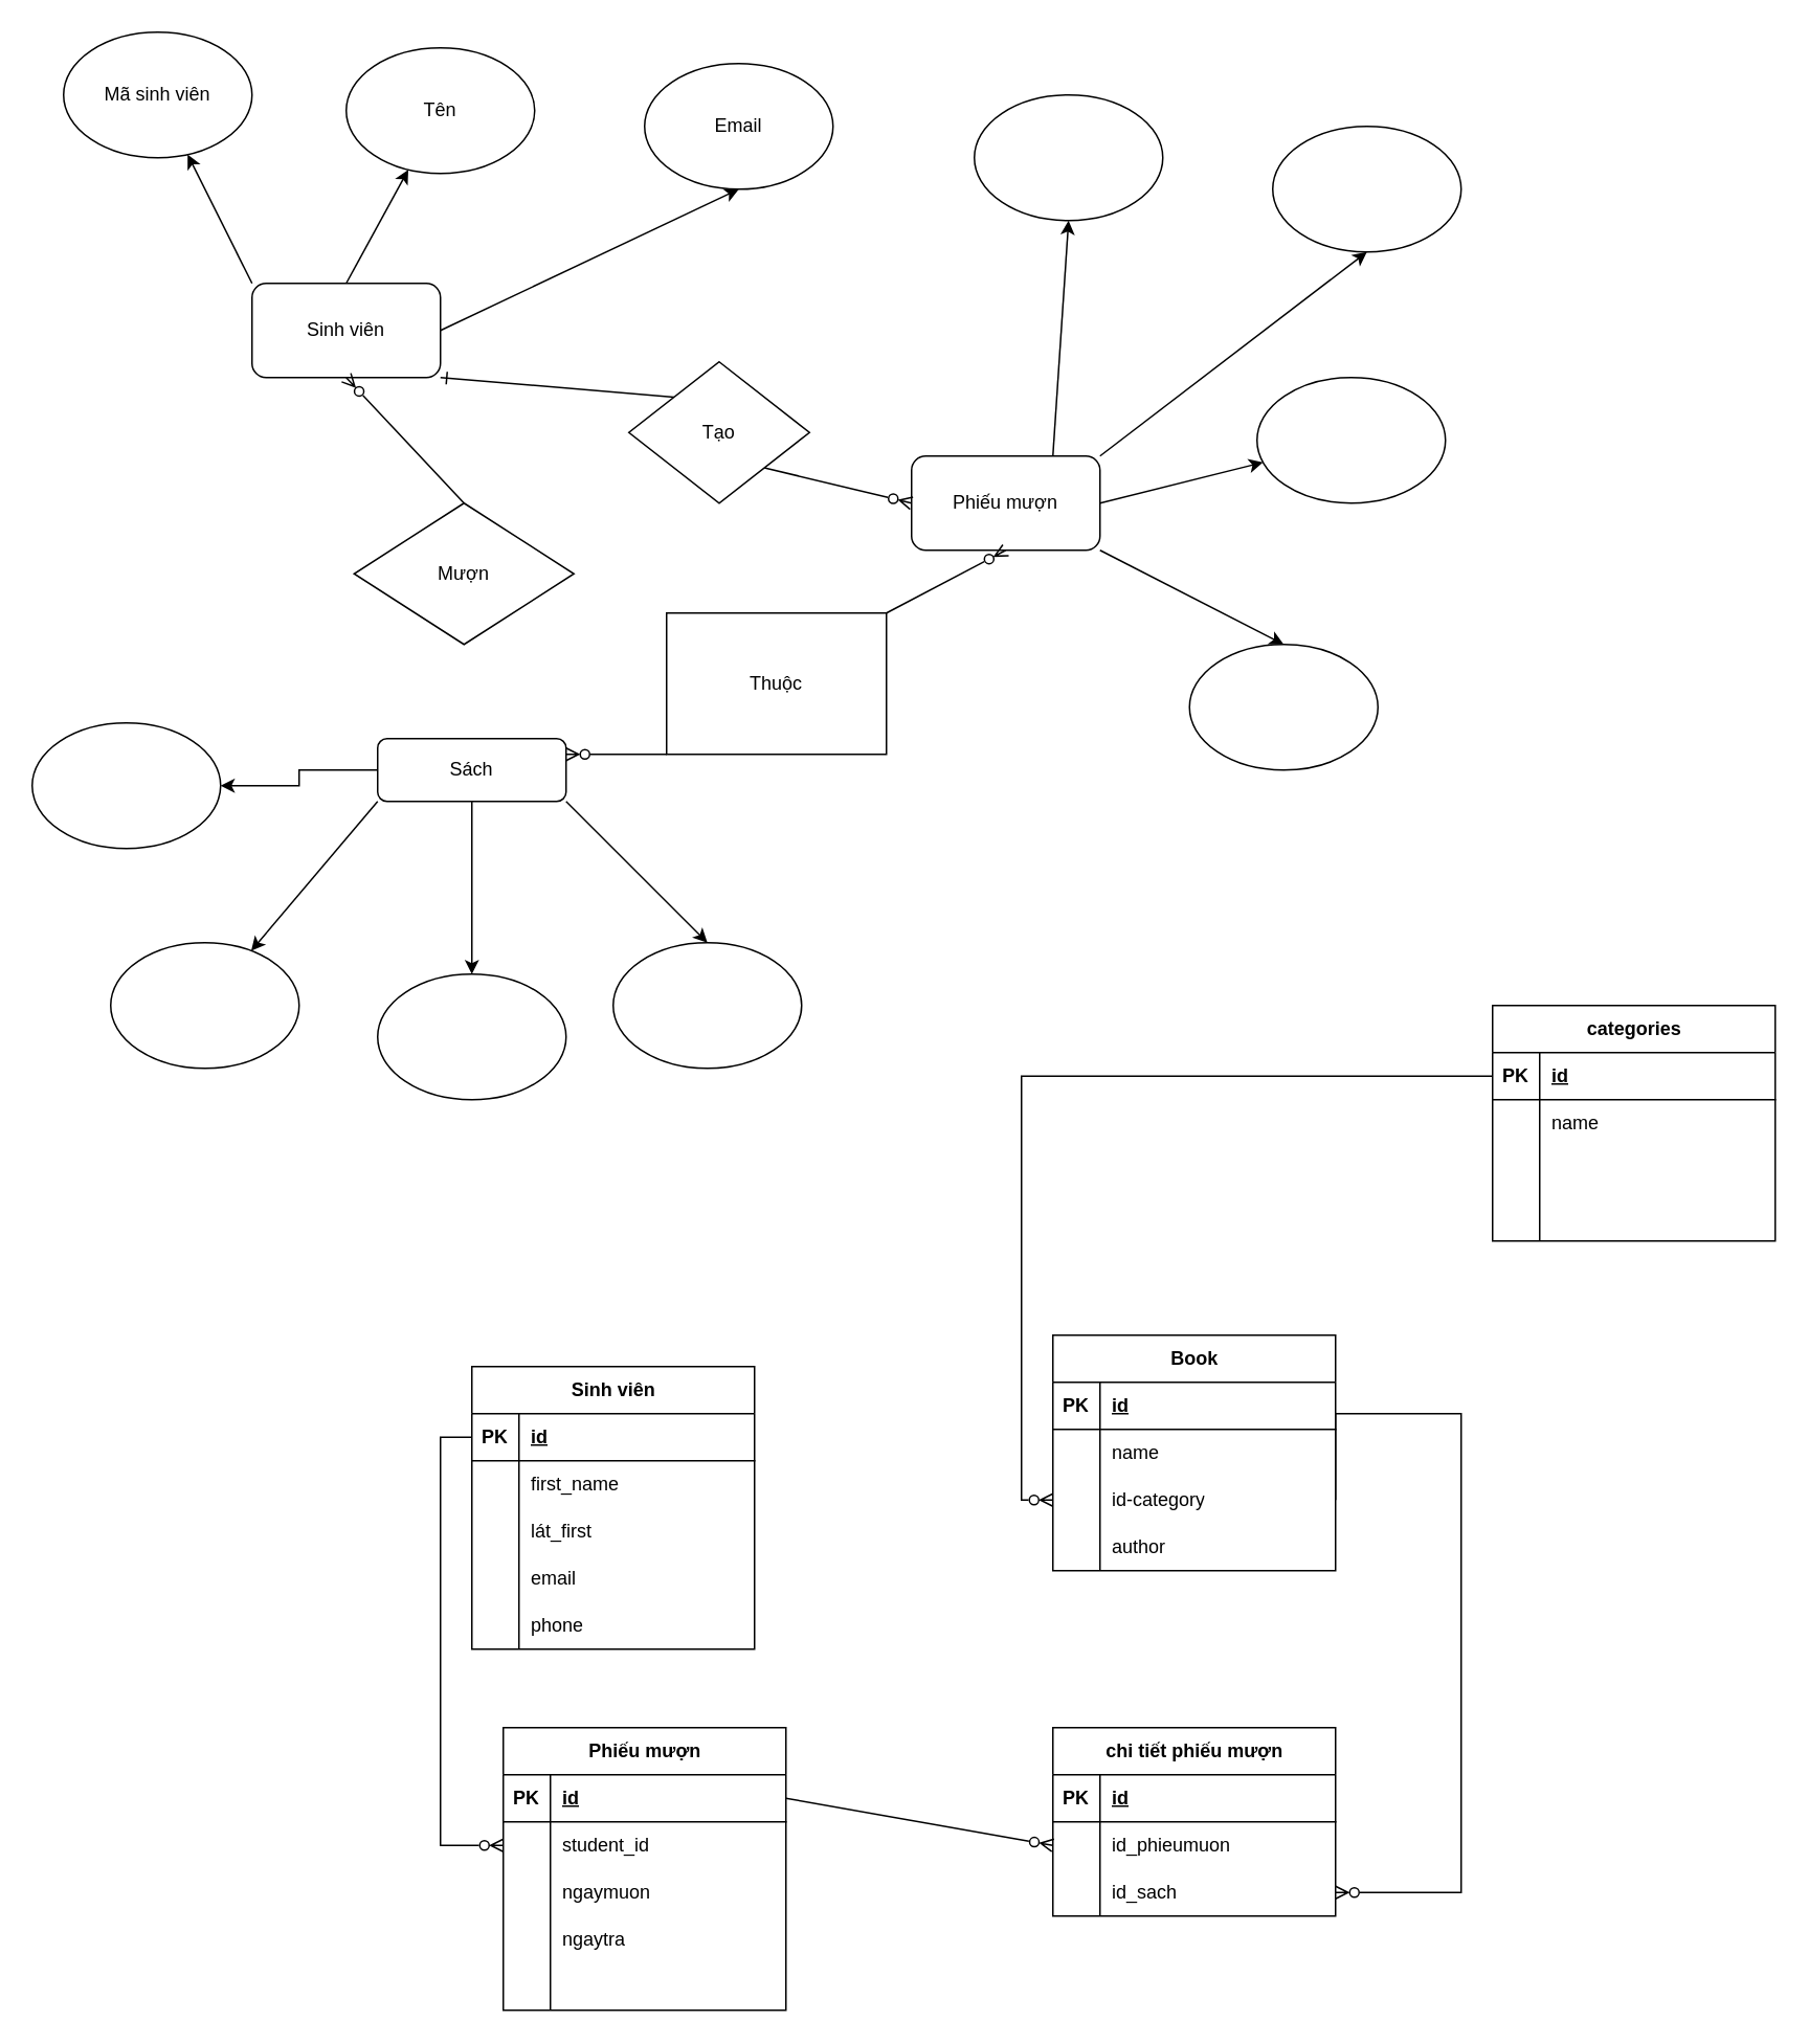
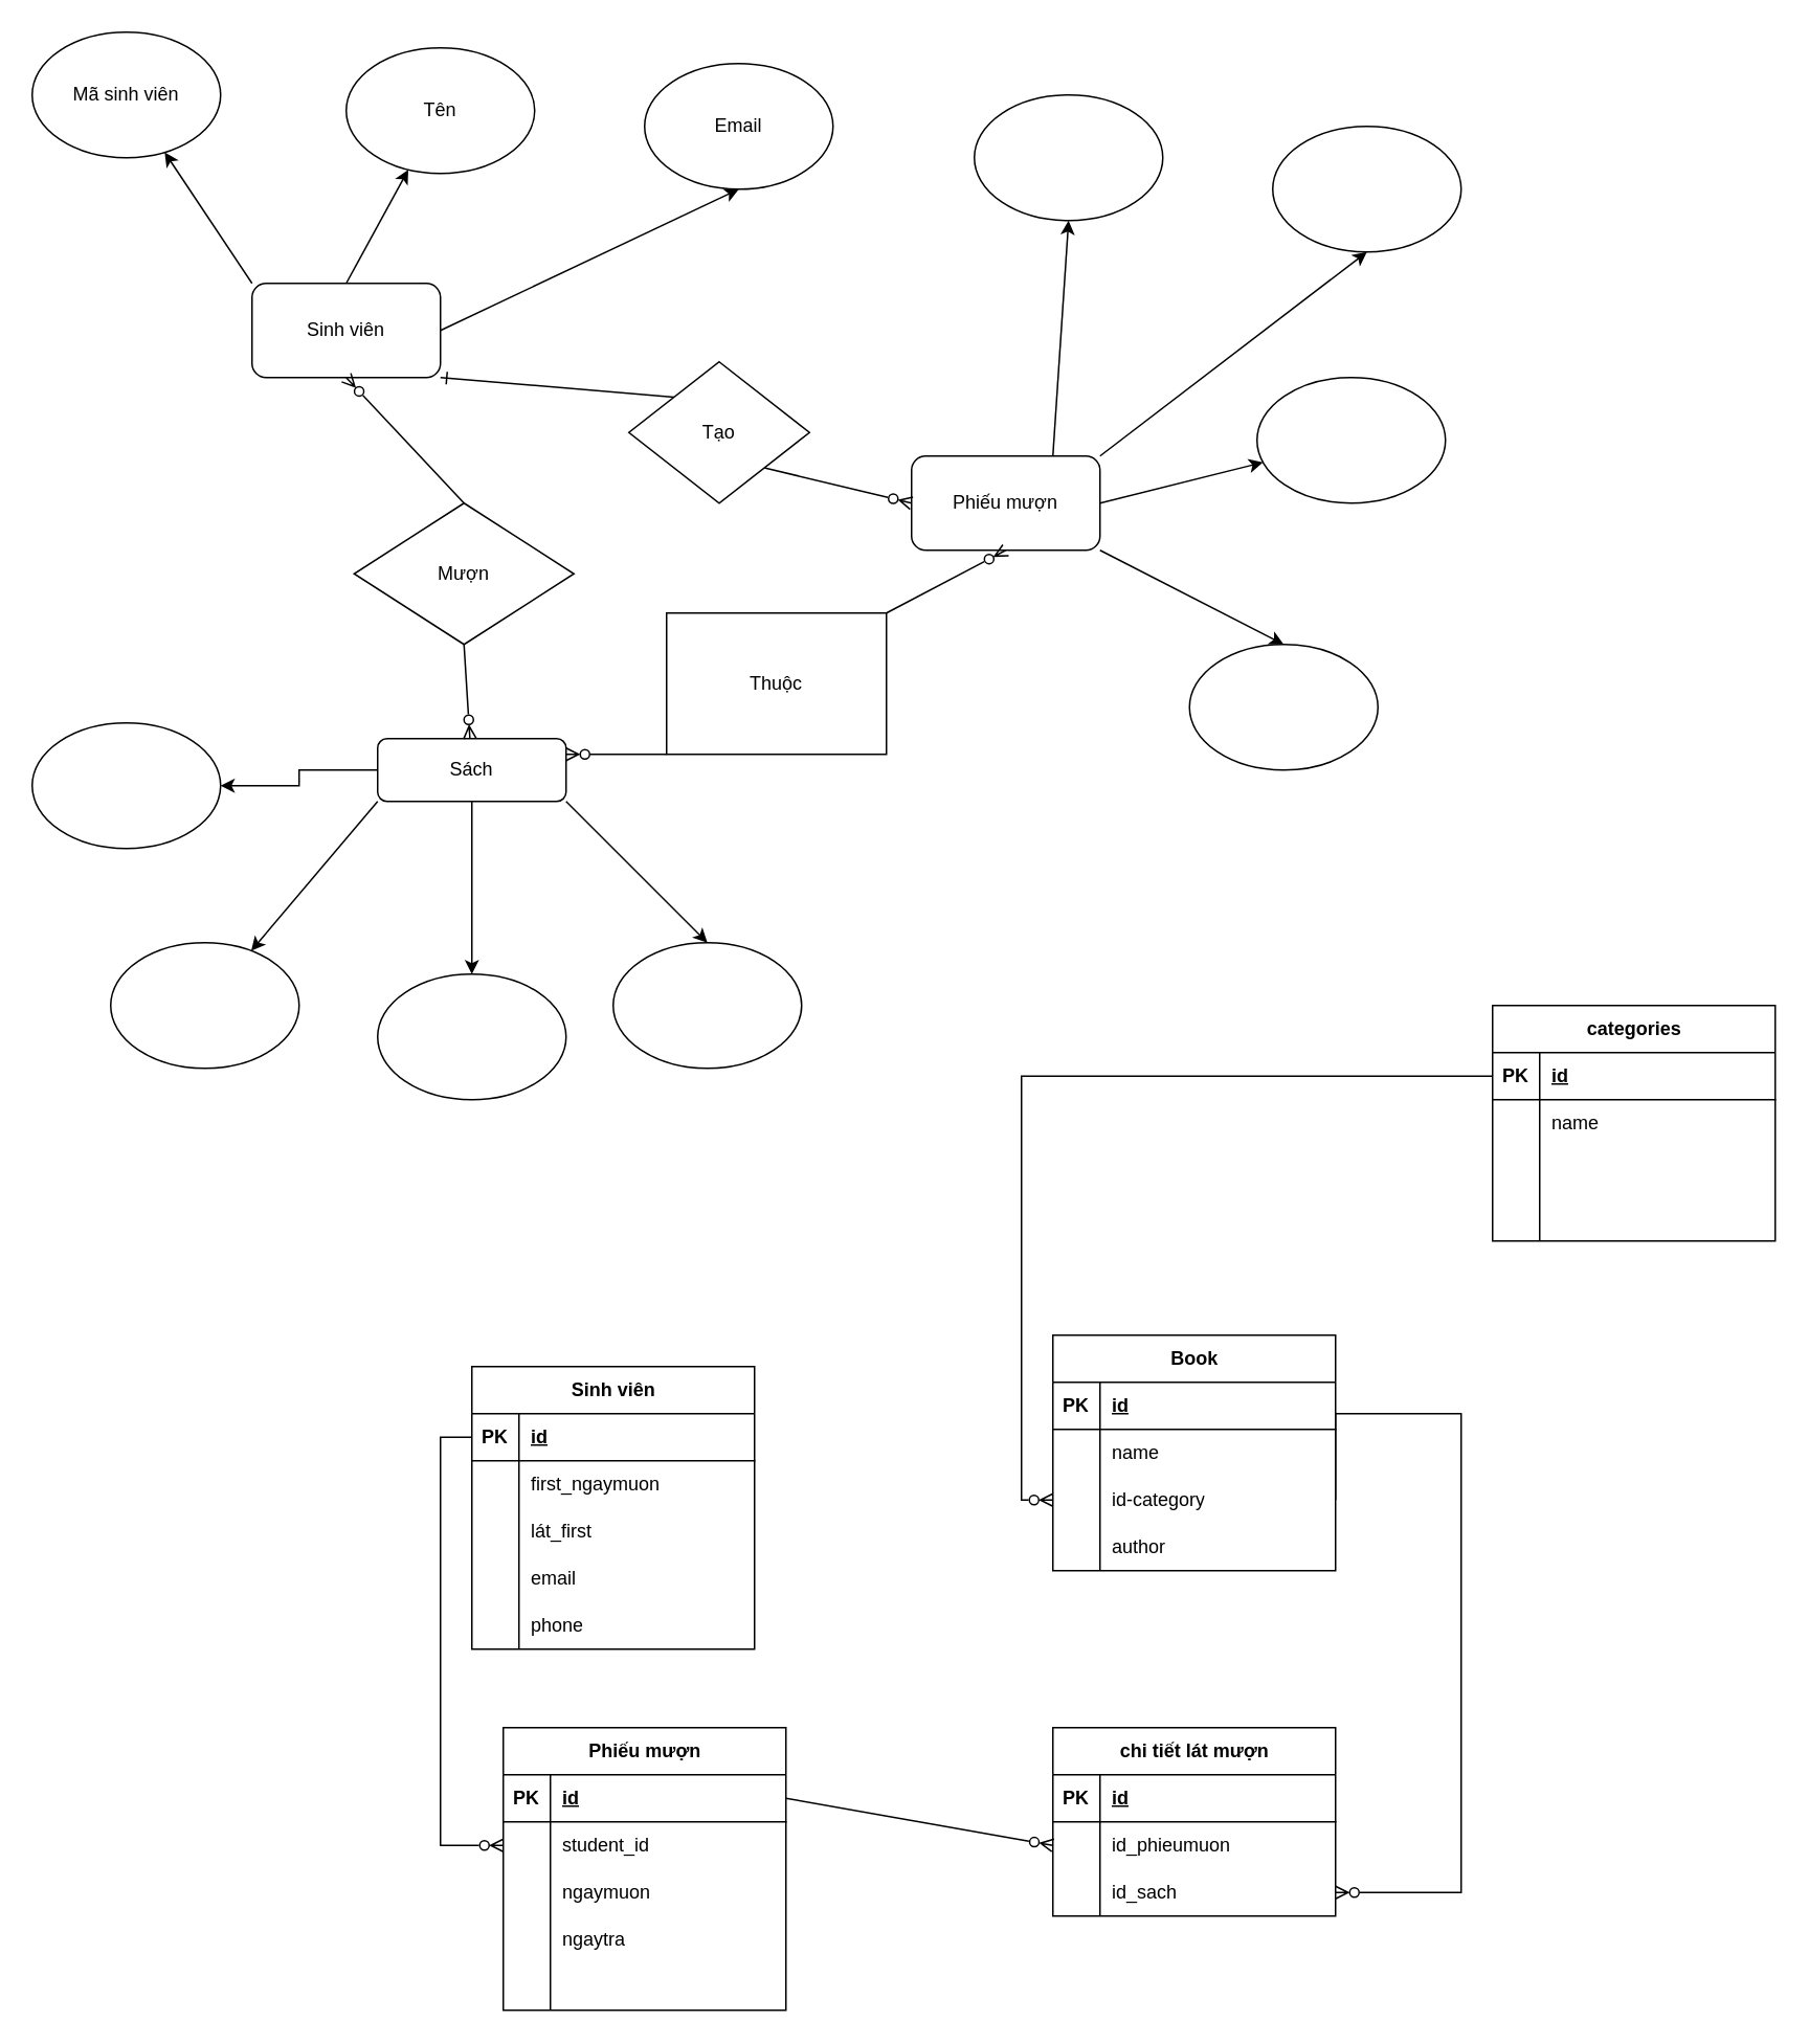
- <mxCell id="6" value="Mã sinh viên" style="ellipse;whiteSpace=wrap;html=1;" vertex="1" parent="1"><mxGeometry x="40" y="20" width="120" height="80" as="geometry" /></mxCell>
+ <mxCell id="6" value="Mã sinh viên" style="ellipse;whiteSpace=wrap;html=1;" vertex="1" parent="1"><mxGeometry x="20" y="20" width="120" height="80" as="geometry" /></mxCell>
+ <mxCell id="18" style="rounded=0;orthogonalLoop=1;jettySize=auto;html=1;exitX=0.5;exitY=1;exitDx=0;exitDy=0;endArrow=ERzeroToMany;endFill=0;" edge="1" parent="1" source="20" target="13"><mxGeometry relative="1" as="geometry" /></mxCell>
- <mxCell id="42" value="first_name" style="shape=partialRectangle;connectable=0;fillColor=none;top=0;left=0;bottom=0;right=0;align=left;spacingLeft=6;overflow=hidden;whiteSpace=wrap;html=1;" vertex="1" parent="40"><mxGeometry x="30" width="150" height="30" as="geometry"><mxRectangle width="150" height="30" as="alternateBounds" /></mxGeometry></mxCell>
+ <mxCell id="42" value="first_ngaymuon" style="shape=partialRectangle;connectable=0;fillColor=none;top=0;left=0;bottom=0;right=0;align=left;spacingLeft=6;overflow=hidden;whiteSpace=wrap;html=1;" vertex="1" parent="40"><mxGeometry x="30" width="150" height="30" as="geometry"><mxRectangle width="150" height="30" as="alternateBounds" /></mxGeometry></mxCell>
- <mxCell id="65" value="chi tiết phiếu mượn" style="shape=table;startSize=30;container=1;collapsible=1;childLayout=tableLayout;fixedRows=1;rowLines=0;fontStyle=1;align=center;resizeLast=1;html=1;" vertex="1" parent="1"><mxGeometry x="670" y="1100" width="180" height="120" as="geometry" /></mxCell>
+ <mxCell id="65" value="chi tiết lát mượn" style="shape=table;startSize=30;container=1;collapsible=1;childLayout=tableLayout;fixedRows=1;rowLines=0;fontStyle=1;align=center;resizeLast=1;html=1;" vertex="1" parent="1"><mxGeometry x="670" y="1100" width="180" height="120" as="geometry" /></mxCell>
